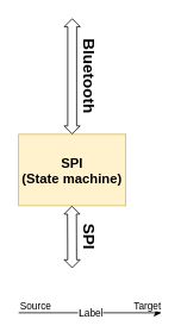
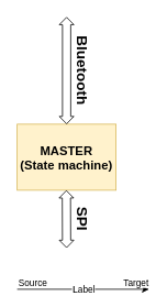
- <mxCell id="2" value="SPI&#10;(State machine)" style="rounded=0;fillColor=#fff2cc;strokeColor=#d6b656;fontStyle=1;fontSize=15;" parent="1" vertex="1"><mxGeometry x="20" y="150" width="120" height="80" as="geometry" /></mxCell>
+ <mxCell id="2" value="MASTER&#10;(State machine)" style="rounded=0;fillColor=#fff2cc;strokeColor=#d6b656;fontStyle=1;fontSize=15;" parent="1" vertex="1"><mxGeometry x="20" y="150" width="120" height="80" as="geometry" /></mxCell>
